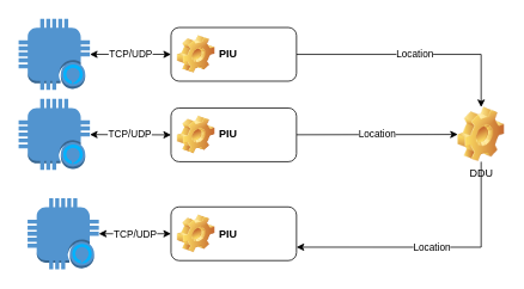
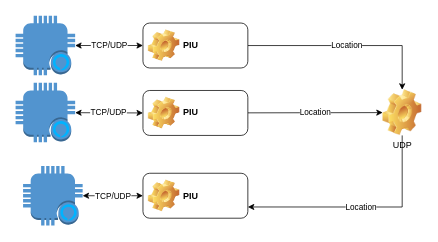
- <mxCell id="3" value="DDU" style="shape=image;html=1;verticalLabelPosition=bottom;verticalAlign=top;imageAspect=1;aspect=fixed;image=img/clipart/Gear_128x128.png" vertex="1" parent="1"><mxGeometry x="510" y="119.25" width="52" height="61" as="geometry" /></mxCell>
+ <mxCell id="3" value="UDP" style="shape=image;html=1;verticalLabelPosition=bottom;verticalAlign=top;imageAspect=1;aspect=fixed;image=img/clipart/Gear_128x128.png" vertex="1" parent="1"><mxGeometry x="510" y="119.25" width="52" height="61" as="geometry" /></mxCell>
